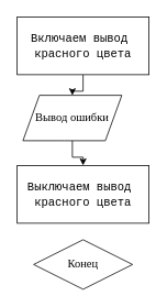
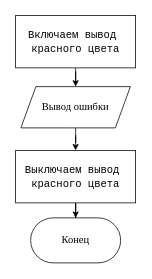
- <mxCell id="8" value="Вывод ошибки" style="shape=parallelogram;perimeter=parallelogramPerimeter;whiteSpace=wrap;html=1;fixedSize=1;fontSize=14;fontFamily=Consolas;rounded=1;arcSize=0;" vertex="1" parent="1"><mxGeometry x="27" y="115" width="120" height="55" as="geometry" /></mxCell>
+ <mxCell id="8" value="Вывод ошибки" style="shape=parallelogram;perimeter=parallelogramPerimeter;whiteSpace=wrap;html=1;fixedSize=1;fontSize=14;fontFamily=Consolas;rounded=1;arcSize=0;" vertex="1" parent="1"><mxGeometry x="27" y="115" width="146" height="55" as="geometry" /></mxCell>
+ <mxCell id="4" value="" style="edgeStyle=orthogonalEdgeStyle;rounded=0;orthogonalLoop=1;jettySize=auto;html=1;exitX=0.5;exitY=1;exitDx=0;exitDy=0;" edge="1" parent="1" source="6" target="5"><mxGeometry relative="1" as="geometry"><mxPoint x="120" y="250" as="sourcePoint" /></mxGeometry></mxCell>
- <mxCell id="5" value="Конец" style="rhombus;whiteSpace=wrap;html=1;fontSize=14;fontFamily=Consolas;arcSize=50;" vertex="1" parent="1"><mxGeometry x="40.005" y="290" width="120" height="60" as="geometry" /></mxCell>
+ <mxCell id="5" value="Конец" style="whiteSpace=wrap;html=1;fontSize=14;fontFamily=Consolas;rounded=1;arcSize=50;" vertex="1" parent="1"><mxGeometry x="40.005" y="290" width="120" height="60" as="geometry" /></mxCell>
